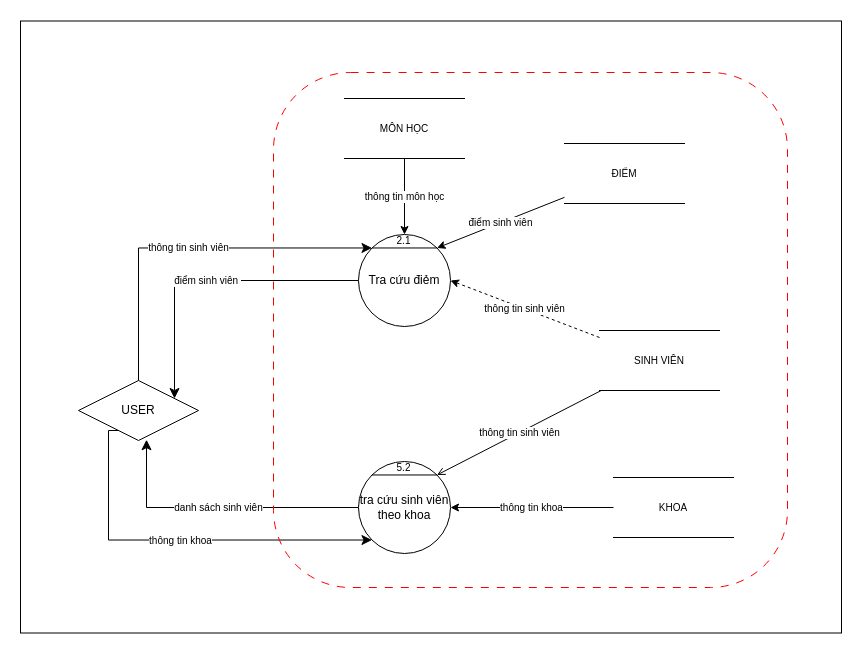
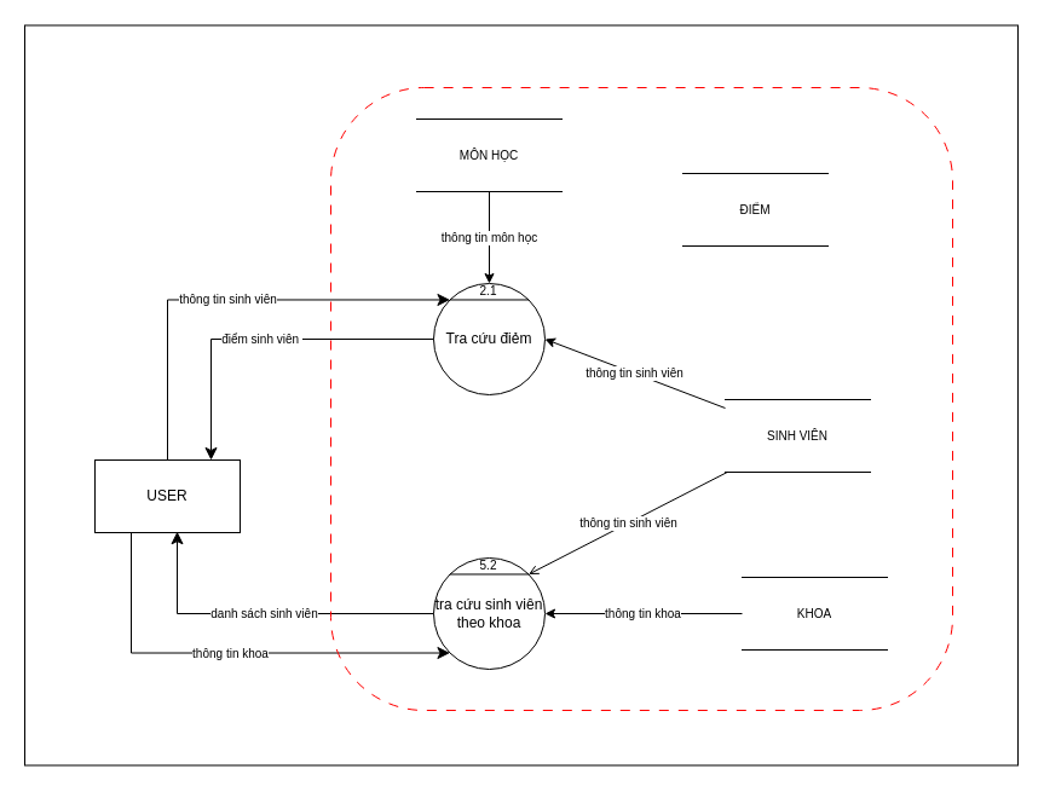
- <mxCell id="16" value="điểm sinh viên" style="edgeStyle=none;html=1;entryX=1;entryY=0;entryDx=0;entryDy=0;fontSize=10;" edge="1" parent="1" source="17" target="4"><mxGeometry relative="1" as="geometry" /></mxCell>
- <mxCell id="11" value="thông tin sinh viên" style="edgeStyle=none;html=1;entryX=1;entryY=0.5;entryDx=0;entryDy=0;fontSize=10;dashed=1;" edge="1" parent="1" source="13" target="4"><mxGeometry relative="1" as="geometry" /></mxCell>
+ <mxCell id="11" value="thông tin sinh viên" style="edgeStyle=none;html=1;entryX=1;entryY=0.5;entryDx=0;entryDy=0;fontSize=10;" edge="1" parent="1" source="13" target="4"><mxGeometry relative="1" as="geometry" /></mxCell>
- <mxCell id="2" value="USER" style="rhombus;whiteSpace=wrap;html=1;" vertex="1" parent="1"><mxGeometry x="78" y="380" width="120" height="60" as="geometry" /></mxCell>
+ <mxCell id="2" value="USER" style="rounded=0;whiteSpace=wrap;html=1;" vertex="1" parent="1"><mxGeometry x="78" y="380" width="120" height="60" as="geometry" /></mxCell>
